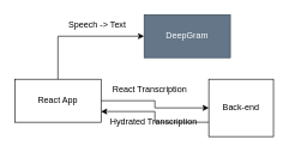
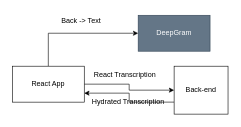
- <mxCell id="8" value="Speech -&amp;gt; Text" style="text;html=1;align=center;verticalAlign=middle;whiteSpace=wrap;rounded=0;" vertex="1" parent="1"><mxGeometry x="90" y="20" width="90" height="30" as="geometry" /></mxCell>
+ <mxCell id="8" value="Back -&amp;gt; Text" style="text;html=1;align=center;verticalAlign=middle;whiteSpace=wrap;rounded=0;" vertex="1" parent="1"><mxGeometry x="90" y="20" width="90" height="30" as="geometry" /></mxCell>
- <mxCell id="5" value="DeepGram" style="rounded=0;whiteSpace=wrap;html=1;fillColor=#647687;strokeColor=#314354;fontColor=#ffffff;" vertex="1" parent="1"><mxGeometry x="200" y="20" width="120" height="60" as="geometry" /></mxCell>
+ <mxCell id="5" value="DeepGram" style="rounded=0;whiteSpace=wrap;html=1;fillColor=#647687;strokeColor=#314354;fontColor=#ffffff;" vertex="1" parent="1"><mxGeometry x="230" y="25" width="120" height="60" as="geometry" /></mxCell>
